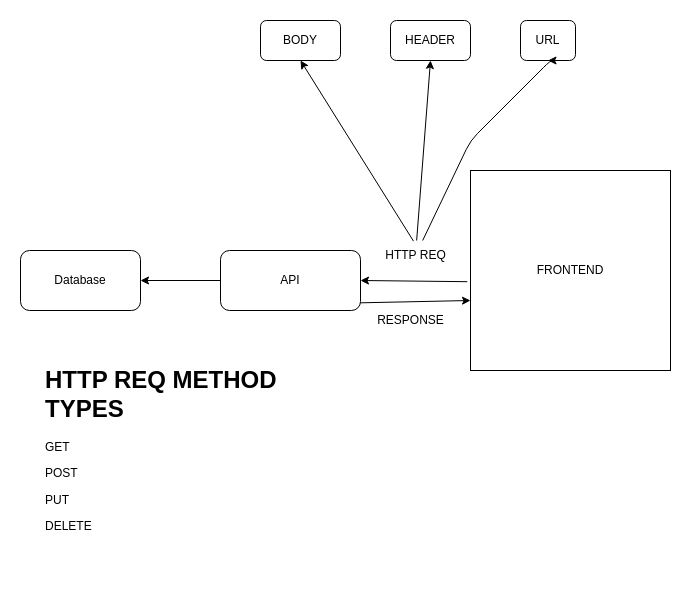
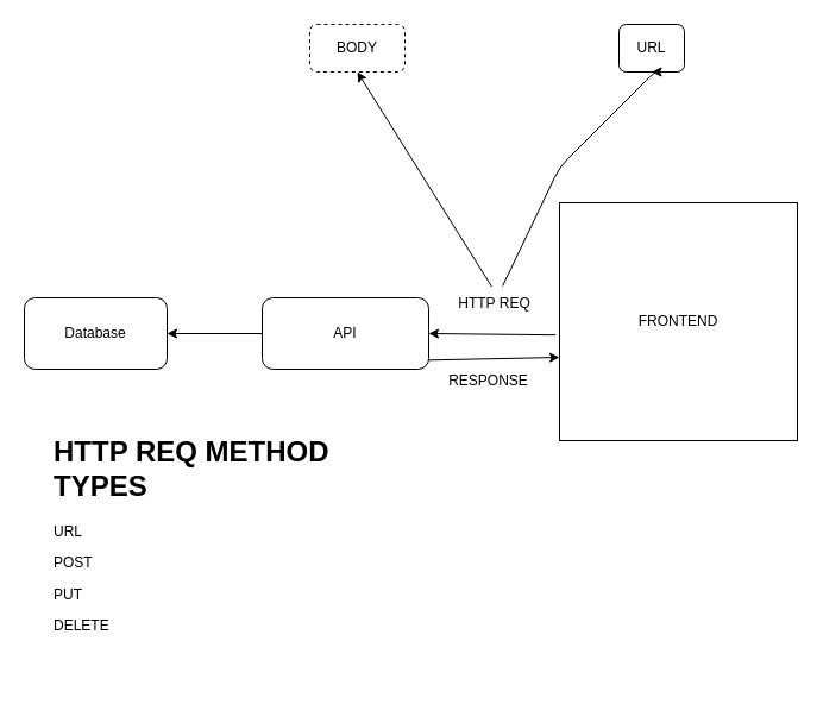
- <mxCell id="12" value="BODY" style="rounded=1;whiteSpace=wrap;html=1;" vertex="1" parent="1"><mxGeometry x="260" y="20" width="80" height="40" as="geometry" /></mxCell>
+ <mxCell id="12" value="BODY" style="rounded=1;whiteSpace=wrap;html=1;dashed=1;" vertex="1" parent="1"><mxGeometry x="260" y="20" width="80" height="40" as="geometry" /></mxCell>
- <mxCell id="14" value="HEADER" style="rounded=1;whiteSpace=wrap;html=1;" vertex="1" parent="1"><mxGeometry x="390" y="20" width="80" height="40" as="geometry" /></mxCell>
- <mxCell id="4" style="edgeStyle=none;html=1;entryX=0.5;entryY=1;entryDx=0;entryDy=0;" edge="1" parent="1" source="7" target="14"><mxGeometry relative="1" as="geometry" /></mxCell>
- <mxCell id="11" value="&lt;h1&gt;HTTP REQ METHOD TYPES&lt;/h1&gt;&lt;p&gt;GET&lt;/p&gt;&lt;p&gt;POST&lt;/p&gt;&lt;p&gt;PUT&lt;/p&gt;&lt;p&gt;DELETE&lt;/p&gt;&lt;p&gt;&lt;br&gt;&lt;/p&gt;" style="text;html=1;strokeColor=none;fillColor=none;spacing=5;spacingTop=-20;whiteSpace=wrap;overflow=hidden;rounded=0;" vertex="1" parent="1"><mxGeometry x="40" y="360" width="270" height="210" as="geometry" /></mxCell>
+ <mxCell id="11" value="&lt;h1&gt;HTTP REQ METHOD TYPES&lt;/h1&gt;&lt;p&gt;URL&lt;/p&gt;&lt;p&gt;POST&lt;/p&gt;&lt;p&gt;PUT&lt;/p&gt;&lt;p&gt;DELETE&lt;/p&gt;&lt;p&gt;&lt;br&gt;&lt;/p&gt;" style="text;html=1;strokeColor=none;fillColor=none;spacing=5;spacingTop=-20;whiteSpace=wrap;overflow=hidden;rounded=0;" vertex="1" parent="1"><mxGeometry x="40" y="360" width="270" height="210" as="geometry" /></mxCell>
